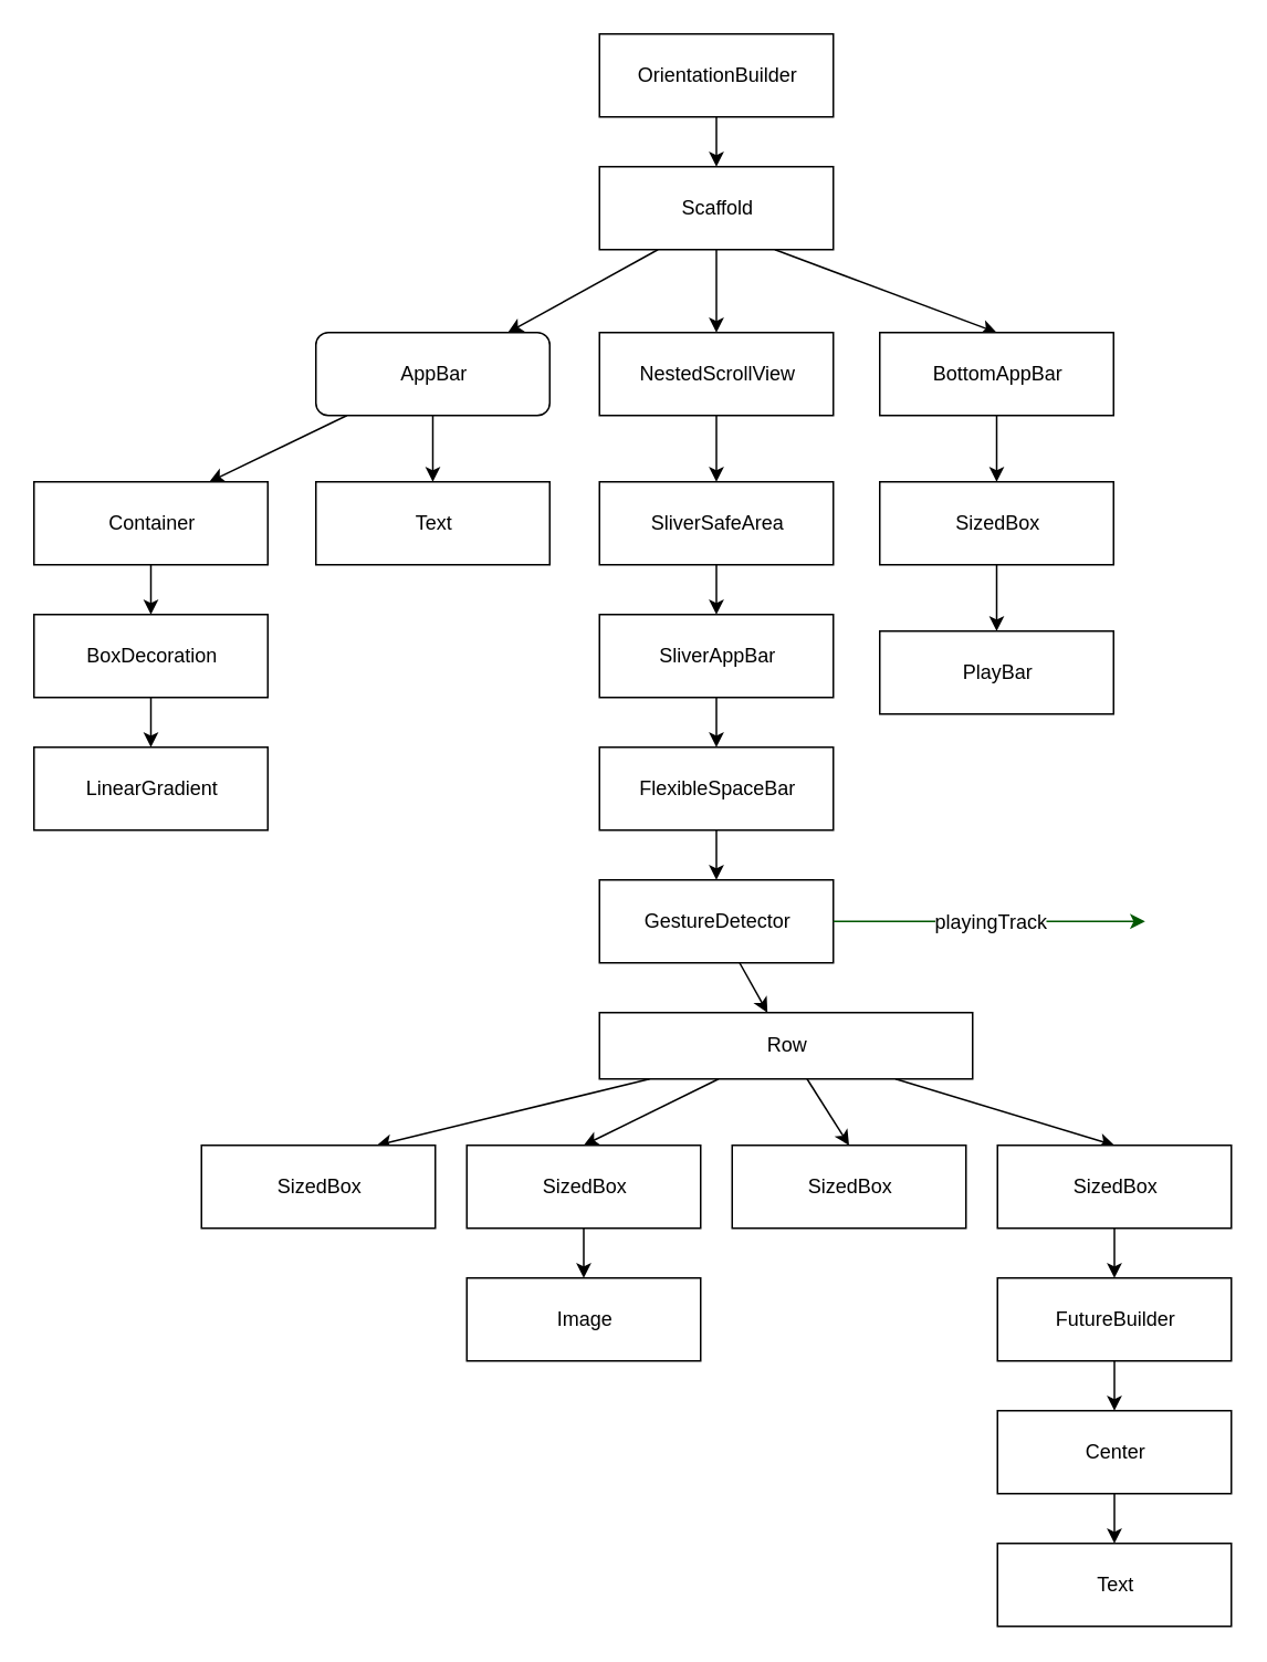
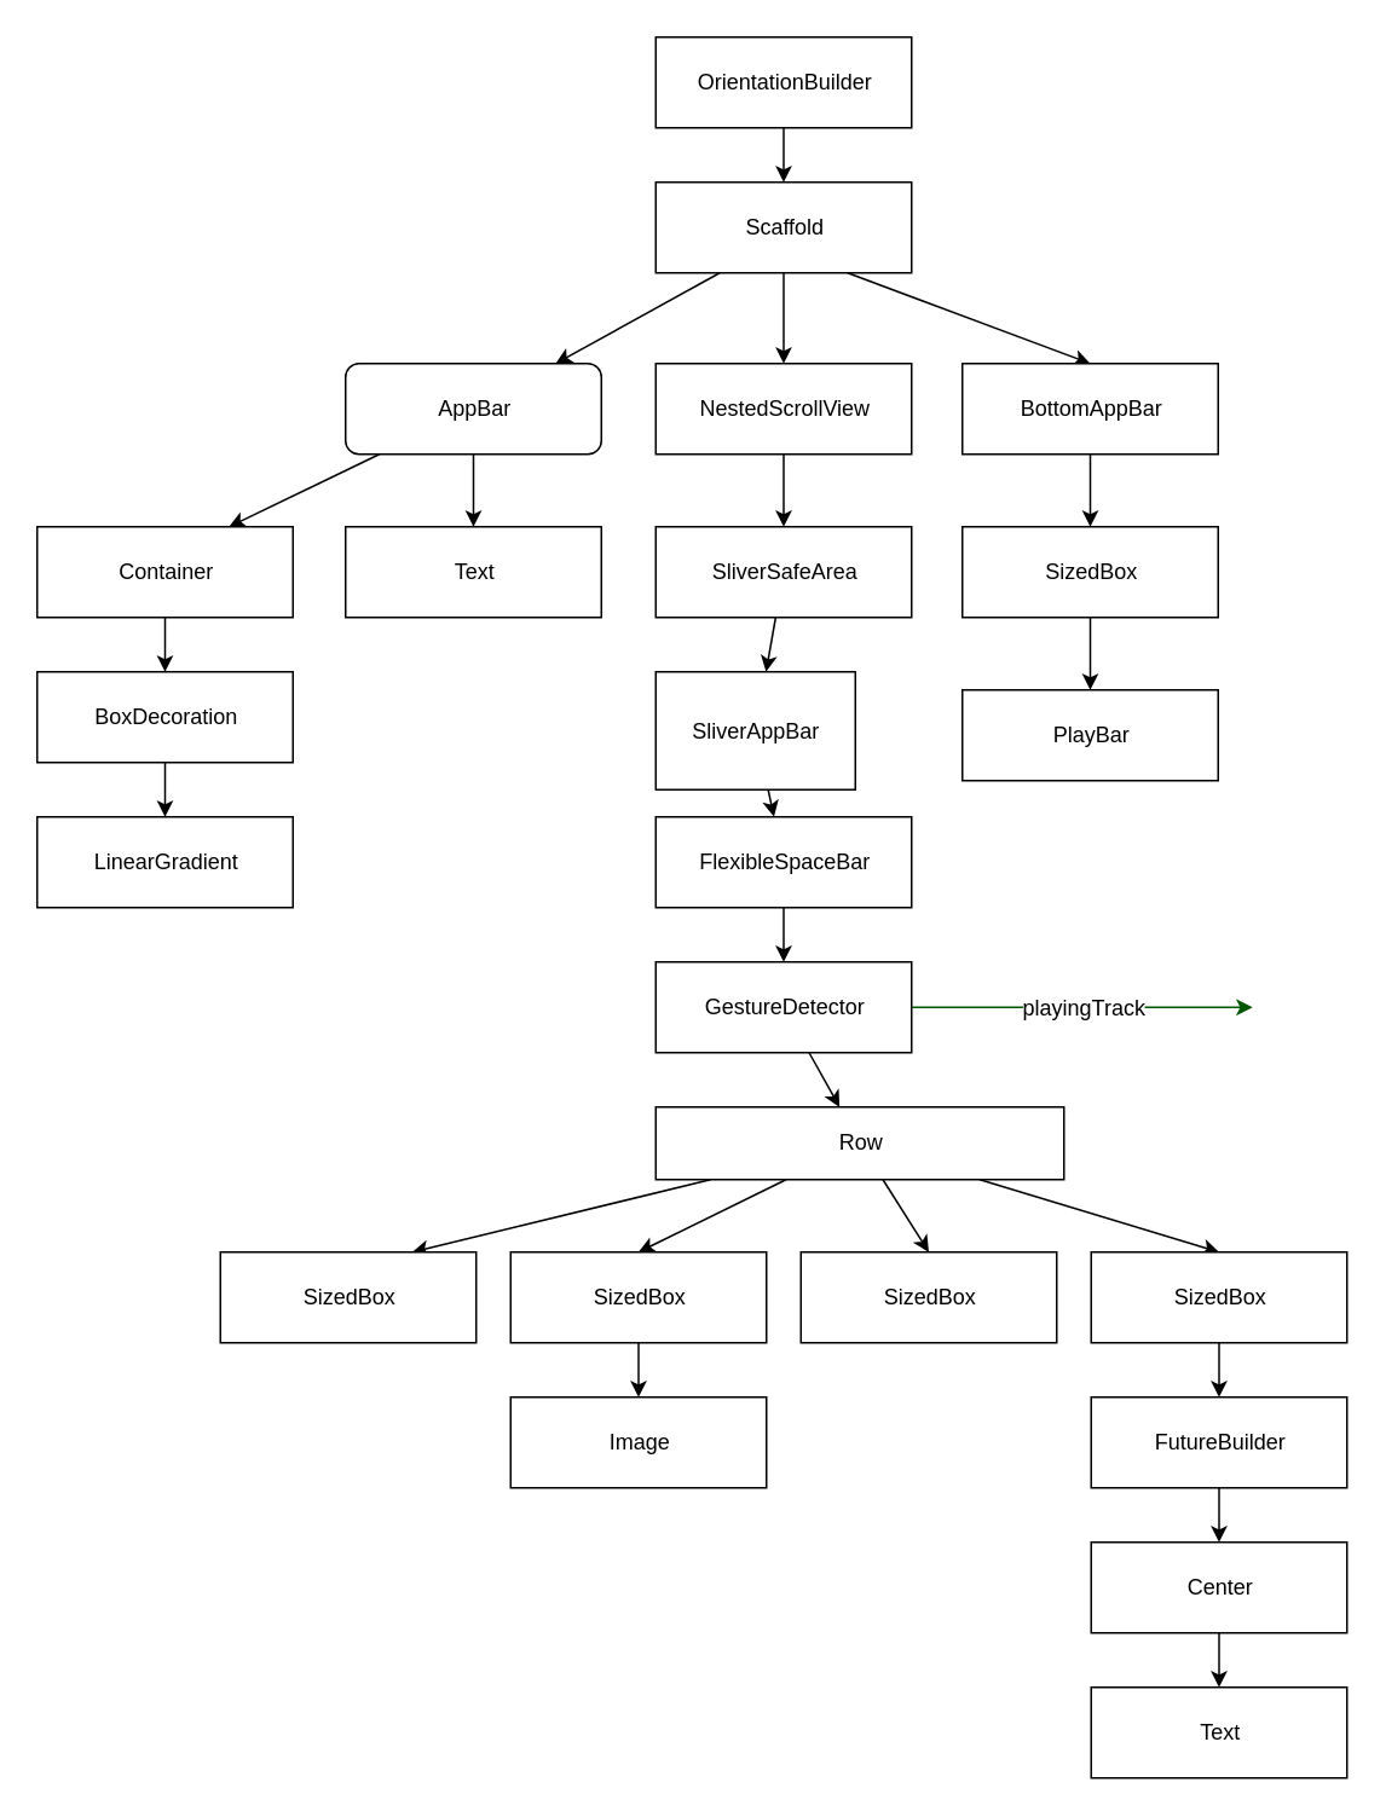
- <mxCell id="27" value="SliverAppBar" style="html=1;" vertex="1" parent="1"><mxGeometry x="361" y="370" width="141" height="50" as="geometry" /></mxCell>
+ <mxCell id="27" value="SliverAppBar" style="html=1;" vertex="1" parent="1"><mxGeometry x="361" y="370" width="110" height="65" as="geometry" /></mxCell>
